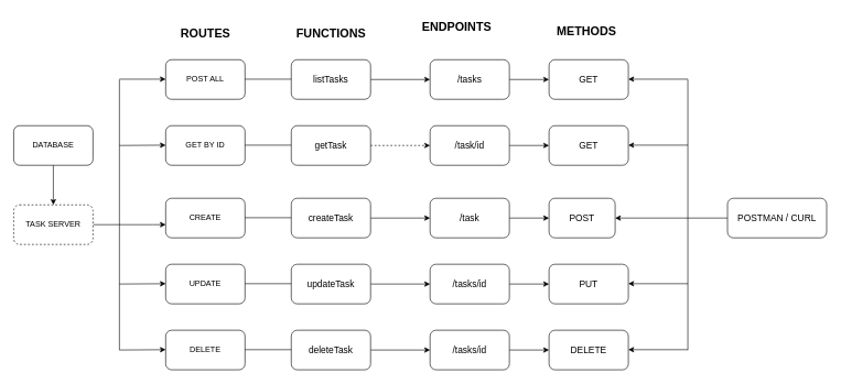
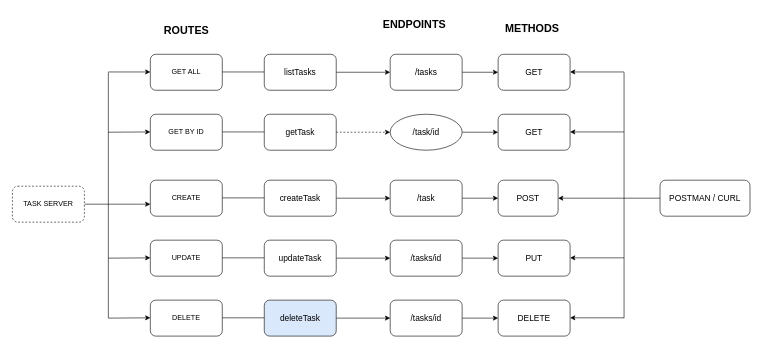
- <mxCell id="17" value="&lt;b style=&quot;border-color: var(--border-color);&quot;&gt;&lt;font style=&quot;border-color: var(--border-color); font-size: 18px;&quot;&gt;FUNCTIONS&lt;/font&gt;&lt;/b&gt;" style="text;html=1;align=center;verticalAlign=middle;resizable=0;points=[];autosize=1;strokeColor=none;fillColor=none;" vertex="1" parent="1"><mxGeometry x="435" y="30" width="130" height="40" as="geometry" /></mxCell>
- <mxCell id="6" value="POST ALL" style="rounded=1;whiteSpace=wrap;html=1;" vertex="1" parent="1"><mxGeometry x="250" y="90" width="120" height="60" as="geometry" /></mxCell>
+ <mxCell id="6" value="GET ALL" style="rounded=1;whiteSpace=wrap;html=1;" vertex="1" parent="1"><mxGeometry x="250" y="90" width="120" height="60" as="geometry" /></mxCell>
- <mxCell id="2" value="DATABASE" style="rounded=1;whiteSpace=wrap;html=1;" vertex="1" parent="1"><mxGeometry x="20" y="190" width="120" height="60" as="geometry" /></mxCell>
- <mxCell id="37" value="&lt;font style=&quot;font-size: 14px;&quot;&gt;/task/id&lt;/font&gt;" style="rounded=1;whiteSpace=wrap;html=1;" vertex="1" parent="1"><mxGeometry x="650" y="190" width="120" height="60" as="geometry" /></mxCell>
+ <mxCell id="37" value="&lt;font style=&quot;font-size: 14px;&quot;&gt;/task/id&lt;/font&gt;" style="ellipse;whiteSpace=wrap;html=1;" vertex="1" parent="1"><mxGeometry x="650" y="190" width="120" height="60" as="geometry" /></mxCell>
- <mxCell id="5" value="" style="endArrow=classic;html=1;rounded=0;exitX=0.5;exitY=1;exitDx=0;exitDy=0;entryX=0.5;entryY=0;entryDx=0;entryDy=0;" edge="1" parent="1" source="2" target="4"><mxGeometry width="50" height="50" relative="1" as="geometry"><mxPoint x="310" y="190" as="sourcePoint" /><mxPoint x="310" y="270" as="targetPoint" /><Array as="points" /></mxGeometry></mxCell>
- <mxCell id="27" value="&lt;font style=&quot;font-size: 14px;&quot;&gt;deleteTask&lt;/font&gt;" style="rounded=1;whiteSpace=wrap;html=1;" vertex="1" parent="1"><mxGeometry x="440" y="500" width="120" height="60" as="geometry" /></mxCell>
+ <mxCell id="27" value="&lt;font style=&quot;font-size: 14px;&quot;&gt;deleteTask&lt;/font&gt;" style="rounded=1;whiteSpace=wrap;html=1;fillColor=#dae8fc;" vertex="1" parent="1"><mxGeometry x="440" y="500" width="120" height="60" as="geometry" /></mxCell>
